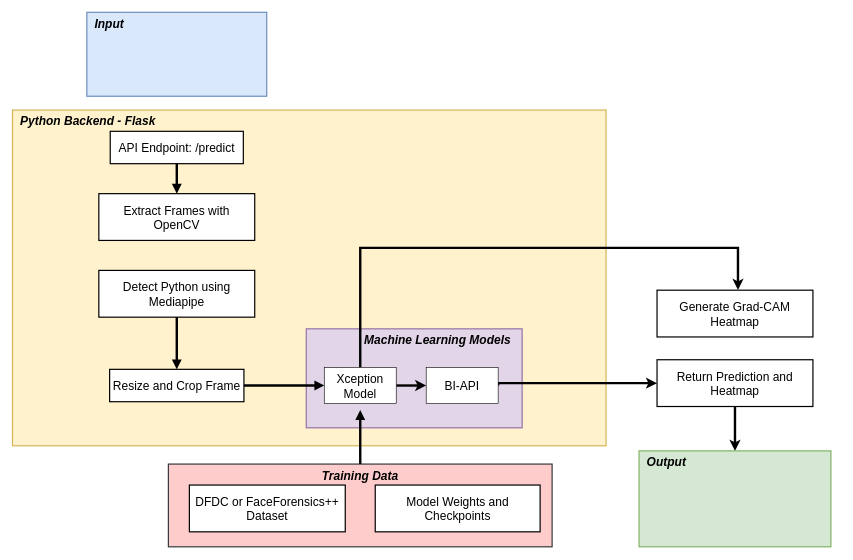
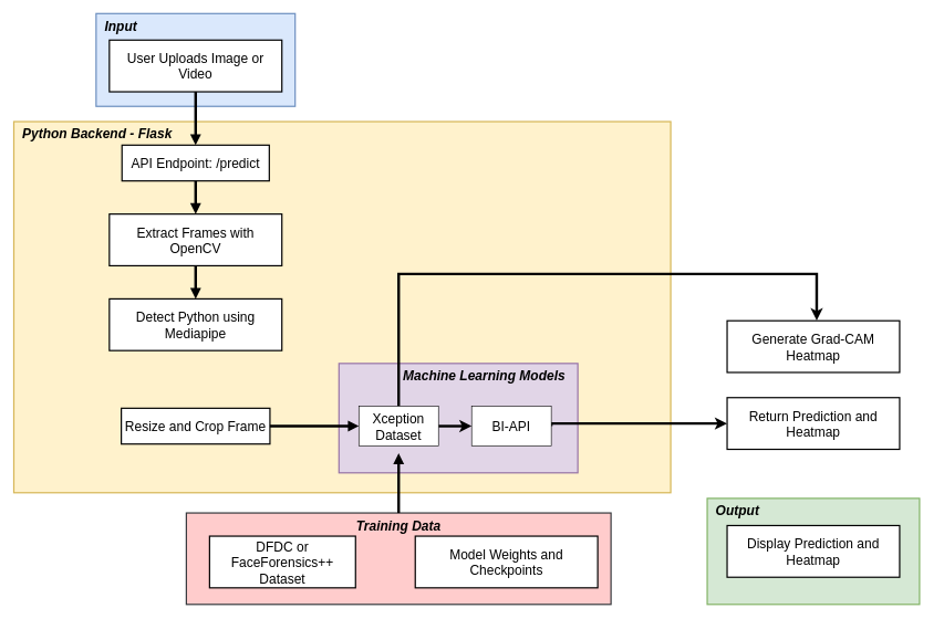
+ <mxCell id="6" value="User Uploads Image or Video" style="whiteSpace=wrap;strokeWidth=2;fontSize=20;" parent="1" vertex="1"><mxGeometry x="164" y="60" width="260" height="78" as="geometry" /></mxCell>
+ <mxCell id="16" value="" style="curved=1;startArrow=none;endArrow=block;exitX=0.5;exitY=1;entryX=0.5;entryY=0;rounded=0;entryDx=0;entryDy=0;strokeWidth=4;" parent="1" source="6" target="7" edge="1"><mxGeometry relative="1" as="geometry"><Array as="points" /></mxGeometry></mxCell>
+ <mxCell id="18" value="" style="curved=1;startArrow=none;endArrow=block;exitX=0.5;exitY=1;entryX=0.5;entryY=0;rounded=0;strokeWidth=4;" parent="1" source="8" target="9" edge="1"><mxGeometry relative="1" as="geometry"><Array as="points" /></mxGeometry></mxCell>
- <mxCell id="19" value="" style="curved=1;startArrow=none;endArrow=block;exitX=0.5;exitY=1;entryX=0.5;entryY=0;rounded=0;strokeWidth=4;" parent="1" source="9" target="10" edge="1"><mxGeometry relative="1" as="geometry"><Array as="points" /></mxGeometry></mxCell>
- <mxCell id="27" value="Xception Model" style="rounded=0;whiteSpace=wrap;html=1;fontSize=20;" vertex="1" parent="1"><mxGeometry x="540" y="612.5" width="120" height="60" as="geometry" /></mxCell>
+ <mxCell id="27" value="Xception Dataset" style="rounded=0;whiteSpace=wrap;html=1;fontSize=20;" vertex="1" parent="1"><mxGeometry x="540" y="612.5" width="120" height="60" as="geometry" /></mxCell>
- <mxCell id="12" style="edgeStyle=orthogonalEdgeStyle;rounded=0;orthogonalLoop=1;jettySize=auto;html=1;exitX=0.5;exitY=1;exitDx=0;exitDy=0;strokeWidth=4;entryX=0.5;entryY=0;entryDx=0;entryDy=0;" edge="1" parent="1" source="13" target="24"><mxGeometry relative="1" as="geometry" /></mxCell>
+ <mxCell id="25" value="Display Prediction and Heatmap" style="whiteSpace=wrap;strokeWidth=2;fontSize=20;" vertex="1" parent="1"><mxGeometry x="1095" y="792.5" width="260" height="78" as="geometry" /></mxCell>
- <mxCell id="14" value="DFDC or FaceForensics++ Dataset" style="whiteSpace=wrap;strokeWidth=2;fontSize=20;" parent="1" vertex="1"><mxGeometry x="315" y="808.5" width="260" height="78" as="geometry" /></mxCell>
+ <mxCell id="14" value="DFDC or FaceForensics++ Dataset" style="whiteSpace=wrap;strokeWidth=2;fontSize=20;" parent="1" vertex="1"><mxGeometry x="315" y="808.5" width="220" height="78" as="geometry" /></mxCell>
